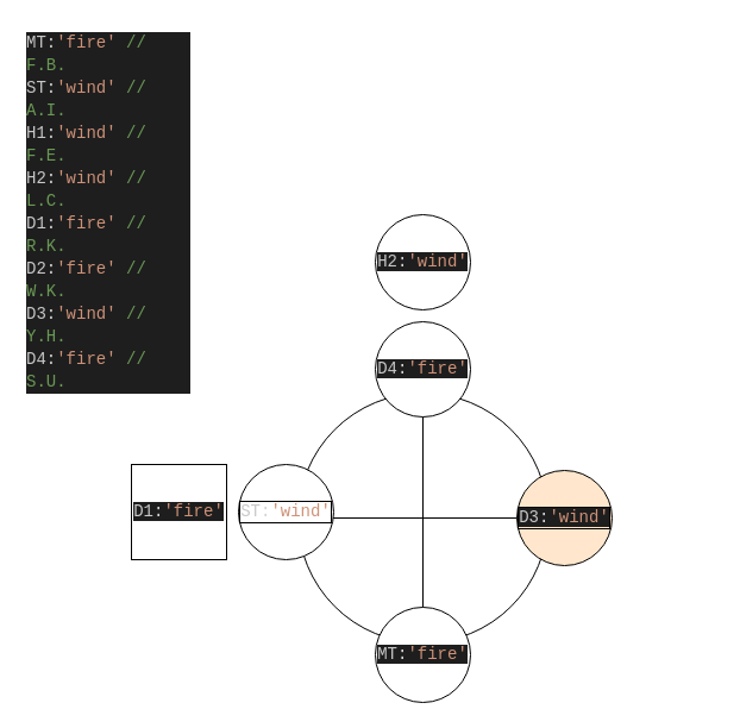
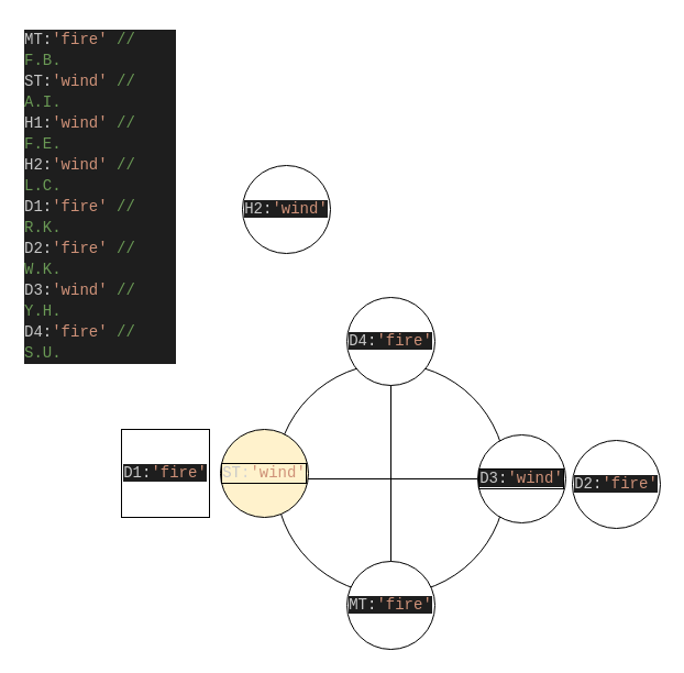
- <mxCell id="10" value="&lt;span style=&quot;font-family: Consolas, &amp;quot;Courier New&amp;quot;, monospace; font-size: 14px; text-align: left; background-color: rgb(30, 30, 30); color: rgb(200, 200, 200);&quot;&gt;H2&lt;/span&gt;&lt;span style=&quot;color: rgb(212, 212, 212); font-family: Consolas, &amp;quot;Courier New&amp;quot;, monospace; font-size: 14px; text-align: left; background-color: rgb(30, 30, 30);&quot;&gt;:&lt;/span&gt;&lt;span style=&quot;font-family: Consolas, &amp;quot;Courier New&amp;quot;, monospace; font-size: 14px; text-align: left; background-color: rgb(30, 30, 30); color: rgb(206, 145, 120);&quot;&gt;'wind'&lt;/span&gt;" style="ellipse;whiteSpace=wrap;html=1;aspect=fixed;" parent="1" vertex="1"><mxGeometry x="315" y="180" width="80" height="80" as="geometry" /></mxCell>
+ <mxCell id="10" value="&lt;span style=&quot;font-family: Consolas, &amp;quot;Courier New&amp;quot;, monospace; font-size: 14px; text-align: left; background-color: rgb(30, 30, 30); color: rgb(200, 200, 200);&quot;&gt;H2&lt;/span&gt;&lt;span style=&quot;color: rgb(212, 212, 212); font-family: Consolas, &amp;quot;Courier New&amp;quot;, monospace; font-size: 14px; text-align: left; background-color: rgb(30, 30, 30);&quot;&gt;:&lt;/span&gt;&lt;span style=&quot;font-family: Consolas, &amp;quot;Courier New&amp;quot;, monospace; font-size: 14px; text-align: left; background-color: rgb(30, 30, 30); color: rgb(206, 145, 120);&quot;&gt;'wind'&lt;/span&gt;" style="ellipse;whiteSpace=wrap;html=1;aspect=fixed;" parent="1" vertex="1"><mxGeometry x="220" y="150" width="80" height="80" as="geometry" /></mxCell>
- <mxCell id="5" value="&lt;span style=&quot;font-family: Consolas, &amp;quot;Courier New&amp;quot;, monospace; font-size: 14px; text-align: left; color: rgb(200, 200, 200);&quot;&gt;ST&lt;/span&gt;&lt;span style=&quot;color: rgb(212, 212, 212); font-family: Consolas, &amp;quot;Courier New&amp;quot;, monospace; font-size: 14px; text-align: left;&quot;&gt;:&lt;/span&gt;&lt;span style=&quot;font-family: Consolas, &amp;quot;Courier New&amp;quot;, monospace; font-size: 14px; text-align: left; color: rgb(206, 145, 120);&quot;&gt;'wind'&lt;/span&gt;" style="ellipse;whiteSpace=wrap;html=1;aspect=fixed;fontStyle=0;labelBackgroundColor=none;labelBorderColor=default;" parent="1" vertex="1"><mxGeometry x="200" y="390" width="80" height="80" as="geometry" /></mxCell>
+ <mxCell id="5" value="&lt;span style=&quot;font-family: Consolas, &amp;quot;Courier New&amp;quot;, monospace; font-size: 14px; text-align: left; color: rgb(200, 200, 200);&quot;&gt;ST&lt;/span&gt;&lt;span style=&quot;color: rgb(212, 212, 212); font-family: Consolas, &amp;quot;Courier New&amp;quot;, monospace; font-size: 14px; text-align: left;&quot;&gt;:&lt;/span&gt;&lt;span style=&quot;font-family: Consolas, &amp;quot;Courier New&amp;quot;, monospace; font-size: 14px; text-align: left; color: rgb(206, 145, 120);&quot;&gt;'wind'&lt;/span&gt;" style="ellipse;whiteSpace=wrap;html=1;aspect=fixed;fontStyle=0;labelBackgroundColor=none;labelBorderColor=default;fillColor=#fff2cc;" parent="1" vertex="1"><mxGeometry x="200" y="390" width="80" height="80" as="geometry" /></mxCell>
- <mxCell id="7" value="&lt;span style=&quot;font-family: Consolas, &amp;quot;Courier New&amp;quot;, monospace; font-size: 14px; text-align: left; background-color: rgb(30, 30, 30); color: rgb(200, 200, 200);&quot;&gt;D3&lt;/span&gt;&lt;span style=&quot;color: rgb(212, 212, 212); font-family: Consolas, &amp;quot;Courier New&amp;quot;, monospace; font-size: 14px; text-align: left; background-color: rgb(30, 30, 30);&quot;&gt;:&lt;/span&gt;&lt;span style=&quot;font-family: Consolas, &amp;quot;Courier New&amp;quot;, monospace; font-size: 14px; text-align: left; background-color: rgb(30, 30, 30); color: rgb(206, 145, 120);&quot;&gt;'wind'&lt;/span&gt;" style="ellipse;whiteSpace=wrap;html=1;aspect=fixed;labelBorderColor=default;fillColor=#ffe6cc;" parent="1" vertex="1"><mxGeometry x="434" y="395" width="80" height="80" as="geometry" /></mxCell>
+ <mxCell id="7" value="&lt;span style=&quot;font-family: Consolas, &amp;quot;Courier New&amp;quot;, monospace; font-size: 14px; text-align: left; background-color: rgb(30, 30, 30); color: rgb(200, 200, 200);&quot;&gt;D3&lt;/span&gt;&lt;span style=&quot;color: rgb(212, 212, 212); font-family: Consolas, &amp;quot;Courier New&amp;quot;, monospace; font-size: 14px; text-align: left; background-color: rgb(30, 30, 30);&quot;&gt;:&lt;/span&gt;&lt;span style=&quot;font-family: Consolas, &amp;quot;Courier New&amp;quot;, monospace; font-size: 14px; text-align: left; background-color: rgb(30, 30, 30); color: rgb(206, 145, 120);&quot;&gt;'wind'&lt;/span&gt;" style="ellipse;whiteSpace=wrap;html=1;aspect=fixed;labelBorderColor=default;" parent="1" vertex="1"><mxGeometry x="434" y="395" width="80" height="80" as="geometry" /></mxCell>
+ <mxCell id="8" value="&lt;span style=&quot;font-family: Consolas, &amp;quot;Courier New&amp;quot;, monospace; font-size: 14px; text-align: left; background-color: rgb(30, 30, 30); color: rgb(200, 200, 200);&quot;&gt;D2&lt;/span&gt;&lt;span style=&quot;color: rgb(212, 212, 212); font-family: Consolas, &amp;quot;Courier New&amp;quot;, monospace; font-size: 14px; text-align: left; background-color: rgb(30, 30, 30);&quot;&gt;:&lt;/span&gt;&lt;span style=&quot;font-family: Consolas, &amp;quot;Courier New&amp;quot;, monospace; font-size: 14px; text-align: left; background-color: rgb(30, 30, 30); color: rgb(206, 145, 120);&quot;&gt;'fire'&lt;/span&gt;" style="ellipse;whiteSpace=wrap;html=1;aspect=fixed;" parent="1" vertex="1"><mxGeometry x="520" y="400" width="80" height="80" as="geometry" /></mxCell>
